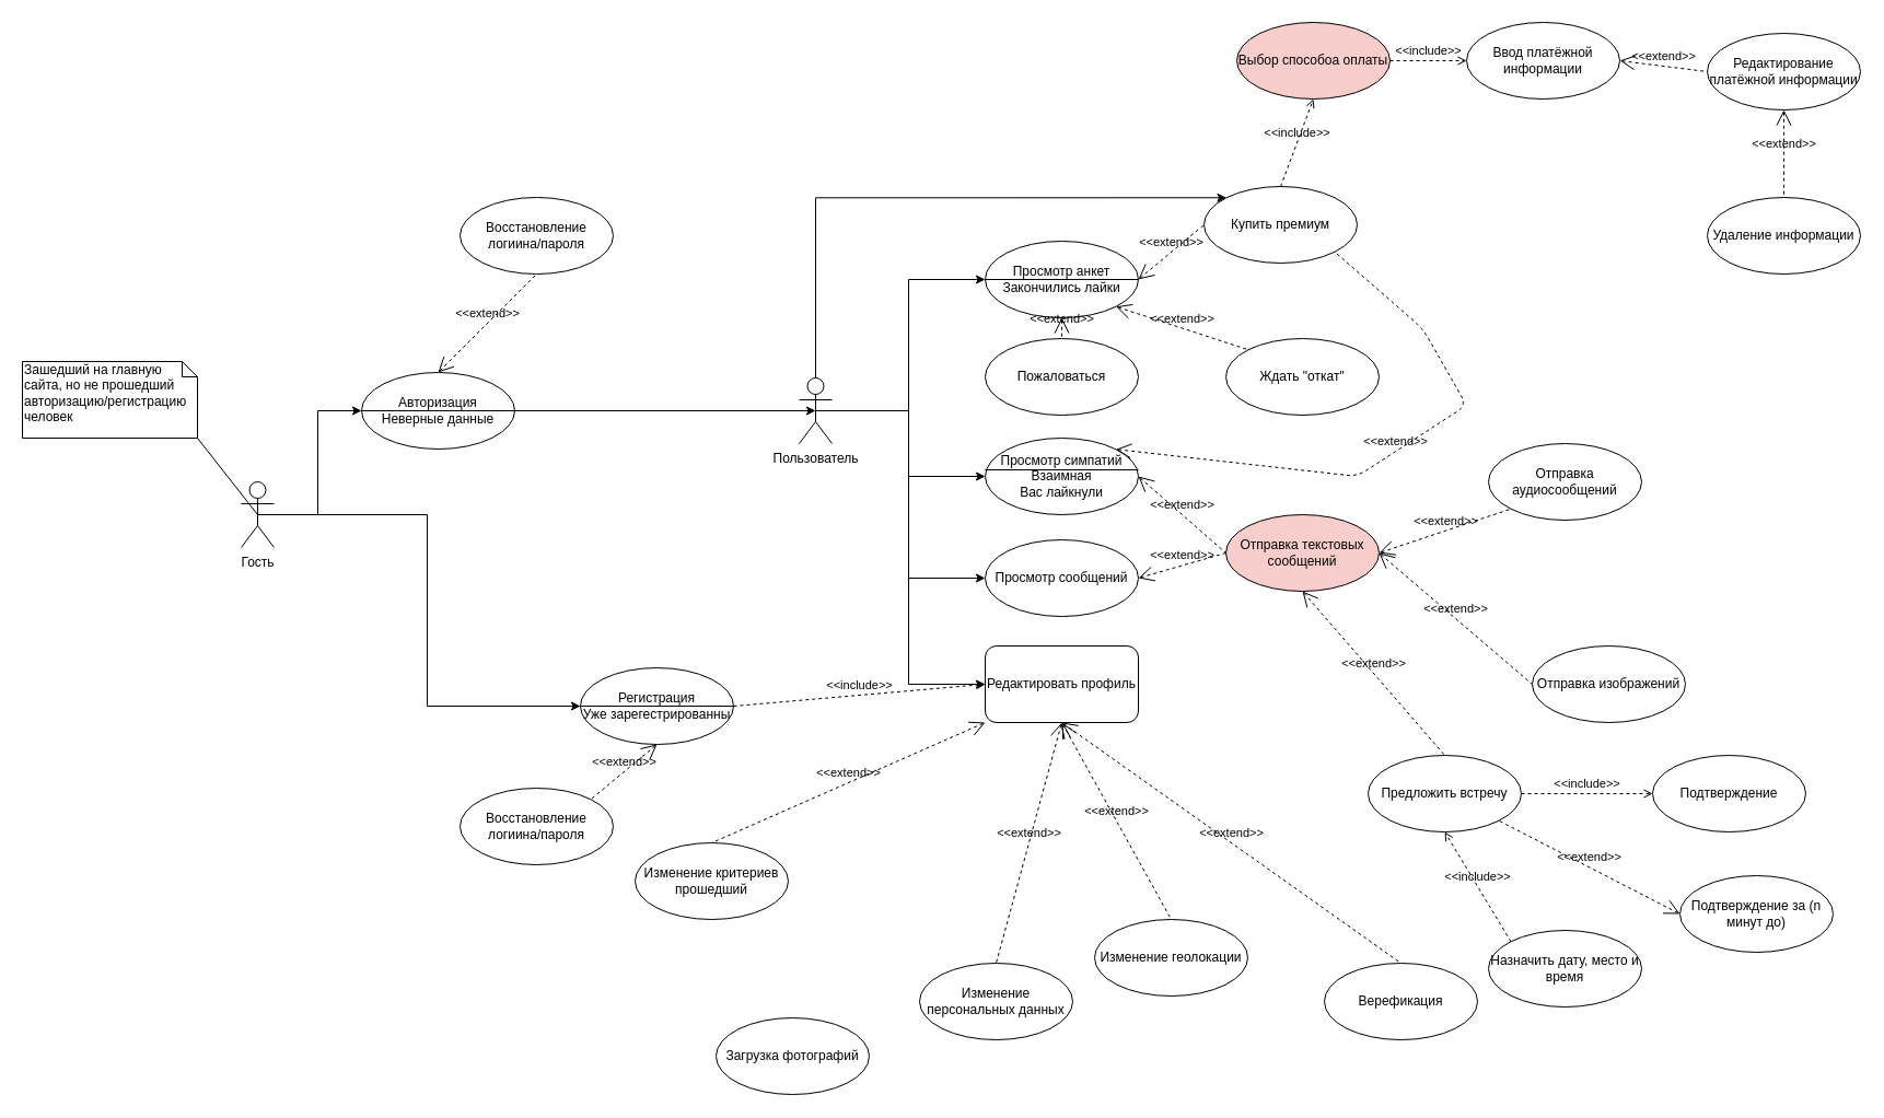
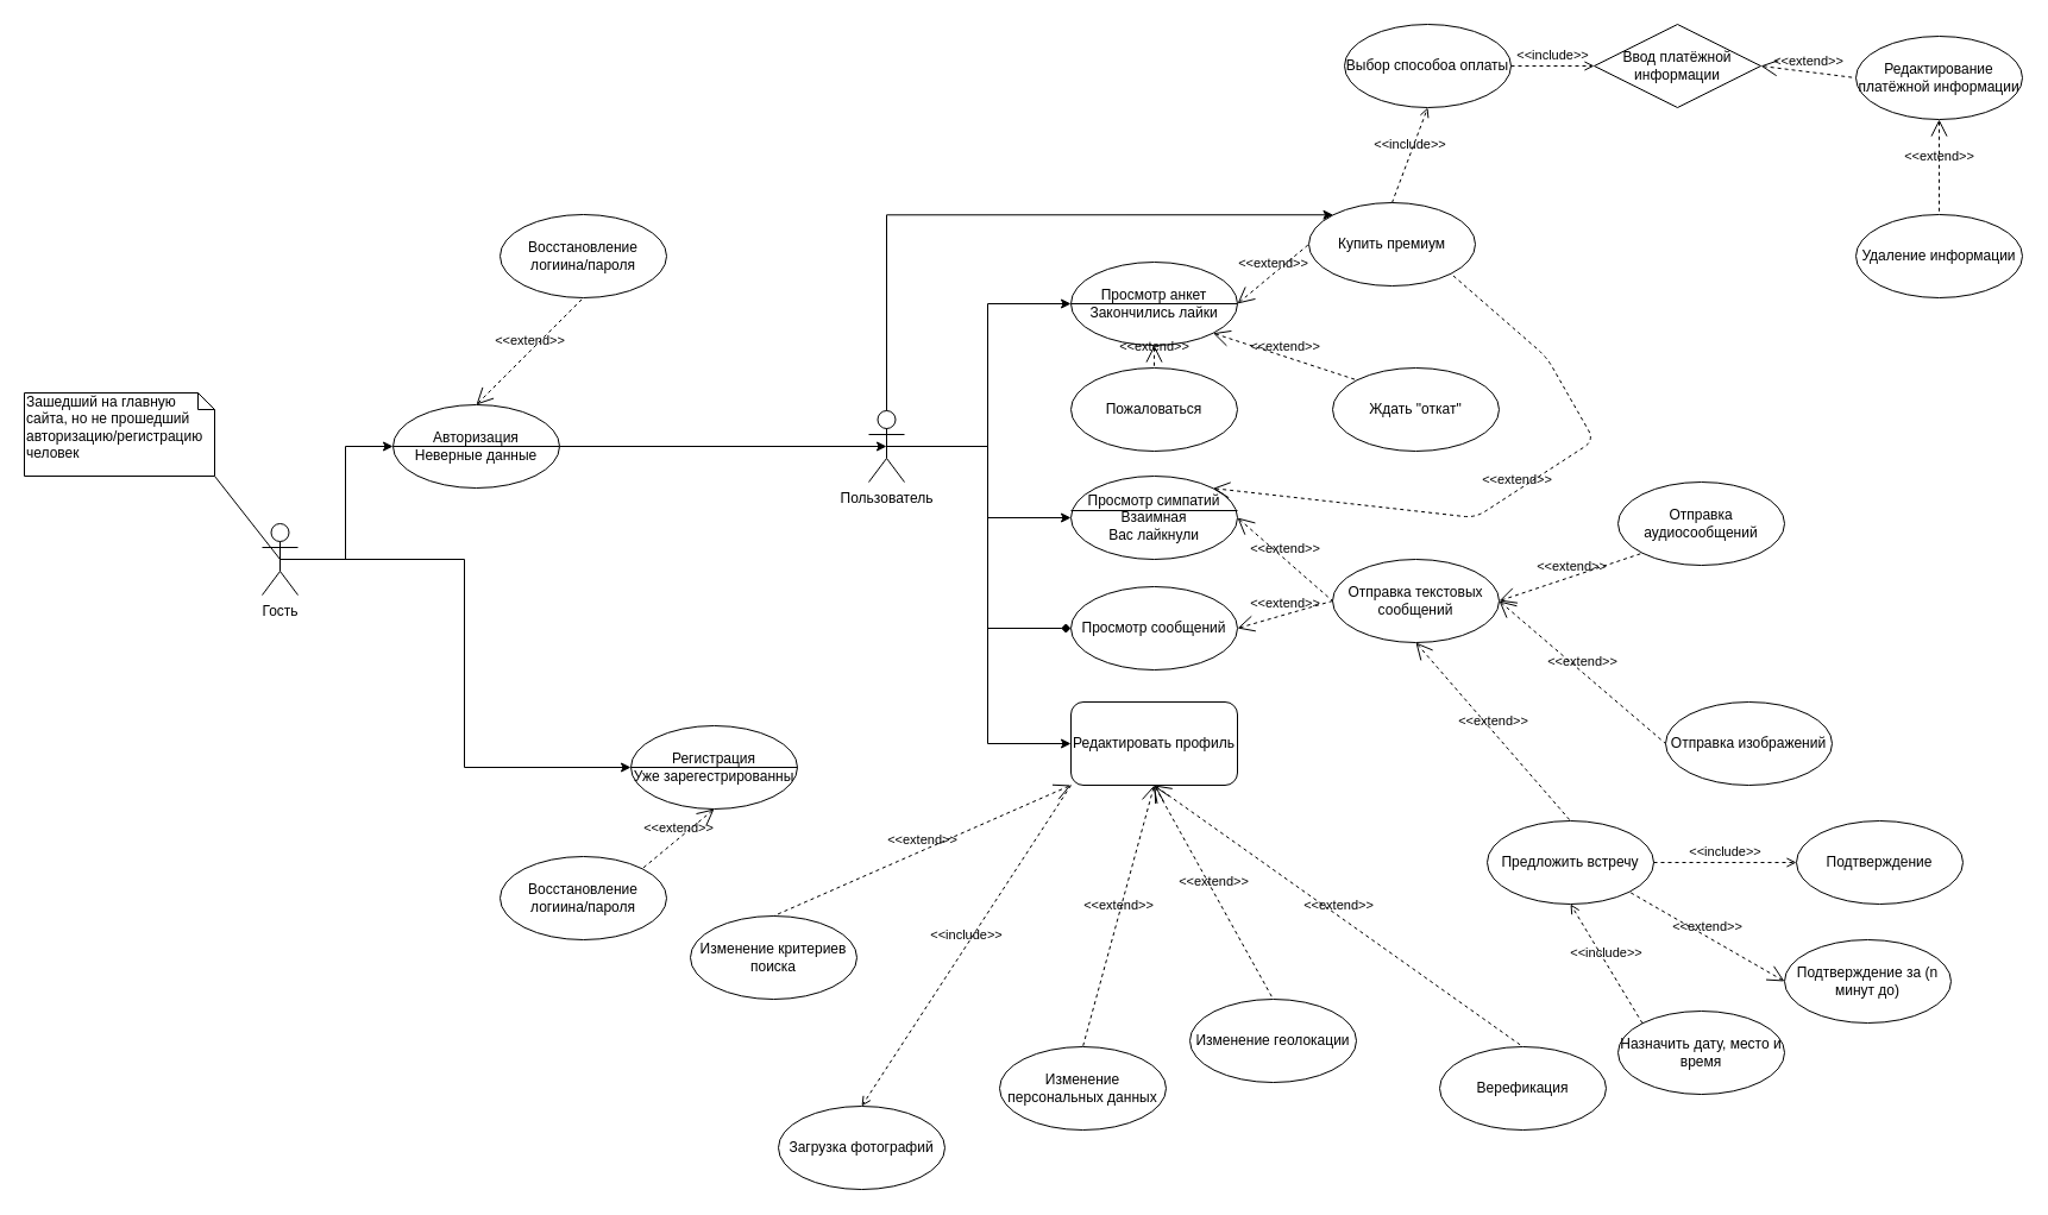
- <mxCell id="32" value="Выбор способоа оплаты" style="ellipse;whiteSpace=wrap;html=1;fillColor=#f8cecc;" parent="1" vertex="1"><mxGeometry x="1130" y="20" width="140" height="70" as="geometry" /></mxCell>
+ <mxCell id="32" value="Выбор способоа оплаты" style="ellipse;whiteSpace=wrap;html=1;" parent="1" vertex="1"><mxGeometry x="1130" y="20" width="140" height="70" as="geometry" /></mxCell>
- <mxCell id="54" value="Ввод платёжной информации" style="ellipse;whiteSpace=wrap;html=1;" parent="1" vertex="1"><mxGeometry x="1340" y="20" width="140" height="70" as="geometry" /></mxCell>
+ <mxCell id="54" value="Ввод платёжной информации" style="rhombus;whiteSpace=wrap;html=1;" parent="1" vertex="1"><mxGeometry x="1340" y="20" width="140" height="70" as="geometry" /></mxCell>
- <mxCell id="23" value="Отправка текстовых сообщений" style="ellipse;whiteSpace=wrap;html=1;fillColor=#f8cecc;" parent="1" vertex="1"><mxGeometry x="1120" y="470" width="140" height="70" as="geometry" /></mxCell>
+ <mxCell id="23" value="Отправка текстовых сообщений" style="ellipse;whiteSpace=wrap;html=1;" parent="1" vertex="1"><mxGeometry x="1120" y="470" width="140" height="70" as="geometry" /></mxCell>
- <mxCell id="10" style="edgeStyle=orthogonalEdgeStyle;rounded=0;orthogonalLoop=1;jettySize=auto;html=1;exitX=0.5;exitY=0.5;exitDx=0;exitDy=0;exitPerimeter=0;entryX=0;entryY=0.5;entryDx=0;entryDy=0;" parent="1" source="11" target="50" edge="1"><mxGeometry relative="1" as="geometry" /></mxCell>
+ <mxCell id="10" style="edgeStyle=orthogonalEdgeStyle;rounded=0;orthogonalLoop=1;jettySize=auto;html=1;exitX=0.5;exitY=0.5;exitDx=0;exitDy=0;exitPerimeter=0;entryX=0;entryY=0.5;entryDx=0;entryDy=0;endArrow=diamond;" parent="1" source="11" target="50" edge="1"><mxGeometry relative="1" as="geometry" /></mxCell>
- <mxCell id="25" value="&amp;lt;&amp;lt;include&amp;gt;&amp;gt;" style="edgeStyle=none;html=1;endArrow=open;verticalAlign=bottom;dashed=1;labelBackgroundColor=none;exitX=1;exitY=0.5;exitDx=0;exitDy=0;entryX=0;entryY=0.5;entryDx=0;entryDy=0;" parent="1" source="5" target="51" edge="1"><mxGeometry width="160" relative="1" as="geometry"><mxPoint x="470" y="500" as="sourcePoint" /><mxPoint x="630" y="500" as="targetPoint" /></mxGeometry></mxCell>
+ <mxCell id="59" value="&amp;lt;&amp;lt;include&amp;gt;&amp;gt;" style="edgeStyle=none;html=1;endArrow=open;verticalAlign=bottom;dashed=1;labelBackgroundColor=none;exitX=0;exitY=1;exitDx=0;exitDy=0;entryX=0.5;entryY=0;entryDx=0;entryDy=0;" parent="1" source="51" target="41" edge="1"><mxGeometry width="160" relative="1" as="geometry"><mxPoint x="840" y="760" as="sourcePoint" /><mxPoint x="810" y="840" as="targetPoint" /></mxGeometry></mxCell>
- <mxCell id="39" value="Изменение критериев прошедший" style="ellipse;whiteSpace=wrap;html=1;" parent="1" vertex="1"><mxGeometry x="580" y="770" width="140" height="70" as="geometry" /></mxCell>
+ <mxCell id="39" value="Изменение критериев поиска" style="ellipse;whiteSpace=wrap;html=1;" parent="1" vertex="1"><mxGeometry x="580" y="770" width="140" height="70" as="geometry" /></mxCell>
- <mxCell id="66" value="Подтверждение за (n минут до)" style="ellipse;whiteSpace=wrap;html=1;" vertex="1" parent="1"><mxGeometry x="1535" y="800" width="140" height="70" as="geometry" /></mxCell>
+ <mxCell id="66" value="Подтверждение за (n минут до)" style="ellipse;whiteSpace=wrap;html=1;" vertex="1" parent="1"><mxGeometry x="1500" y="790" width="140" height="70" as="geometry" /></mxCell>
